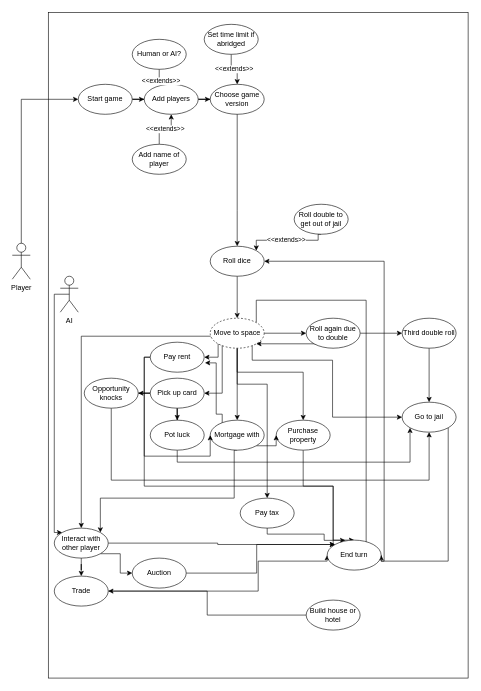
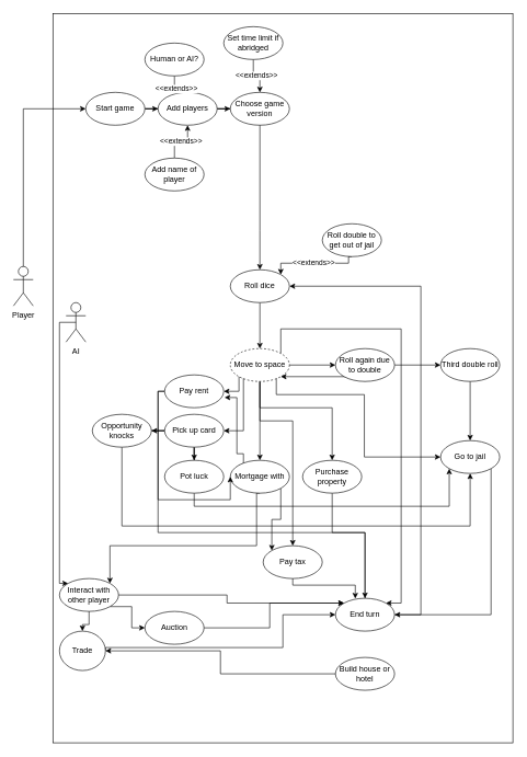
- <mxCell id="25" value="" style="edgeStyle=orthogonalEdgeStyle;rounded=0;orthogonalLoop=1;jettySize=auto;html=1;entryX=0.5;entryY=0;entryDx=0;entryDy=0;" parent="1" source="32" target="50" edge="1"><mxGeometry relative="1" as="geometry"><mxPoint x="310" y="555.059" as="targetPoint" /><Array as="points"><mxPoint x="135" y="560" /></Array></mxGeometry></mxCell>
- <mxCell id="58" style="edgeStyle=orthogonalEdgeStyle;rounded=0;orthogonalLoop=1;jettySize=auto;html=1;exitX=1;exitY=1;exitDx=0;exitDy=0;strokeColor=#000000;" edge="1" parent="1" source="59" target="34"><mxGeometry relative="1" as="geometry" /></mxCell>
+ <mxCell id="58" style="edgeStyle=orthogonalEdgeStyle;rounded=0;orthogonalLoop=1;jettySize=auto;html=1;exitX=1;exitY=1;exitDx=0;exitDy=0;entryX=0;entryY=0;entryDx=0;entryDy=0;strokeColor=#000000;" edge="1" parent="1" source="59" target="67"><mxGeometry relative="1" as="geometry" /></mxCell>
- <mxCell id="68" value="End turn" style="ellipse;whiteSpace=wrap;html=1;" parent="1" vertex="1"><mxGeometry x="545" y="900" width="90" height="50" as="geometry" /></mxCell>
+ <mxCell id="68" value="End turn" style="ellipse;whiteSpace=wrap;html=1;" parent="1" vertex="1"><mxGeometry x="510" y="910" width="90" height="50" as="geometry" /></mxCell>
- <mxCell id="55" value="Trade" style="ellipse;whiteSpace=wrap;html=1;" parent="1" vertex="1"><mxGeometry x="90" y="960" width="90" height="50" as="geometry" /></mxCell>
+ <mxCell id="55" value="Trade" style="ellipse;whiteSpace=wrap;html=1;" parent="1" vertex="1"><mxGeometry x="90" y="960" width="70" height="60" as="geometry" /></mxCell>
